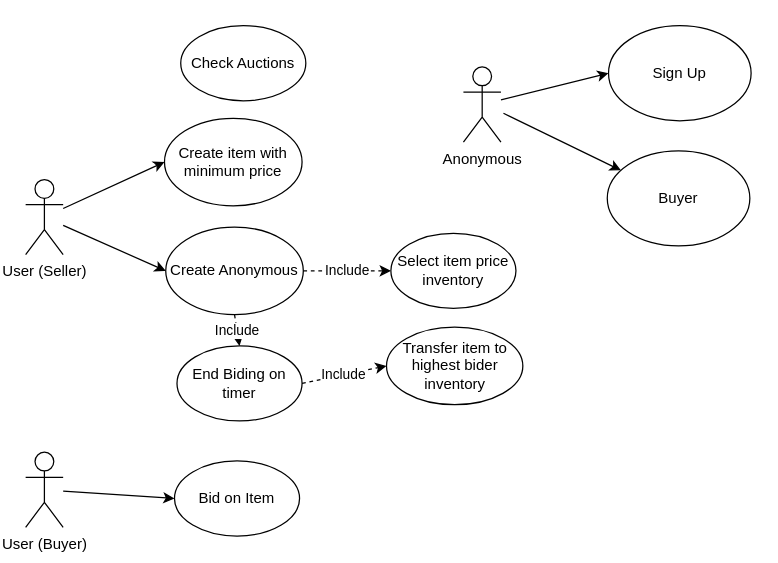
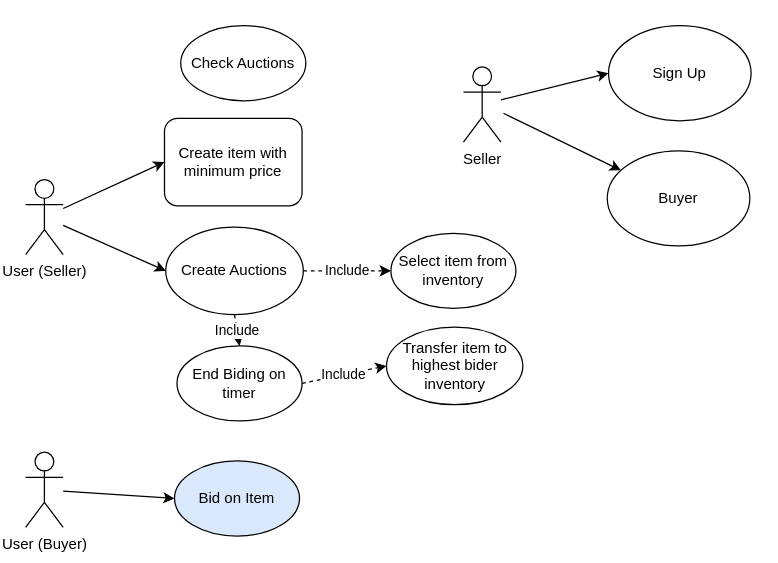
- <mxCell id="19" value="Anonymous" style="shape=umlActor;verticalLabelPosition=bottom;verticalAlign=top;html=1;outlineConnect=0;" parent="1" vertex="1"><mxGeometry x="370" y="53" width="30" height="60" as="geometry" /></mxCell>
+ <mxCell id="19" value="Seller" style="shape=umlActor;verticalLabelPosition=bottom;verticalAlign=top;html=1;outlineConnect=0;" parent="1" vertex="1"><mxGeometry x="370" y="53" width="30" height="60" as="geometry" /></mxCell>
- <mxCell id="11" value="Create item with minimum price" style="ellipse;whiteSpace=wrap;html=1;" parent="1" vertex="1"><mxGeometry x="131" y="94" width="110" height="70" as="geometry" /></mxCell>
+ <mxCell id="11" value="Create item with minimum price" style="whiteSpace=wrap;html=1;rounded=1;" parent="1" vertex="1"><mxGeometry x="131" y="94" width="110" height="70" as="geometry" /></mxCell>
- <mxCell id="2" value="Create Anonymous" style="ellipse;whiteSpace=wrap;html=1;" parent="1" vertex="1"><mxGeometry x="132" y="181" width="110" height="70" as="geometry" /></mxCell>
+ <mxCell id="2" value="Create Auctions" style="ellipse;whiteSpace=wrap;html=1;" parent="1" vertex="1"><mxGeometry x="132" y="181" width="110" height="70" as="geometry" /></mxCell>
- <mxCell id="4" value="Select item price inventory" style="ellipse;whiteSpace=wrap;html=1;" parent="1" vertex="1"><mxGeometry x="312" y="186" width="100" height="60" as="geometry" /></mxCell>
+ <mxCell id="4" value="Select item from inventory" style="ellipse;whiteSpace=wrap;html=1;" parent="1" vertex="1"><mxGeometry x="312" y="186" width="100" height="60" as="geometry" /></mxCell>
- <mxCell id="6" value="Bid on Item" style="ellipse;whiteSpace=wrap;html=1;" parent="1" vertex="1"><mxGeometry x="139" y="368" width="100" height="60" as="geometry" /></mxCell>
+ <mxCell id="6" value="Bid on Item" style="ellipse;whiteSpace=wrap;html=1;fillColor=#dae8fc;" parent="1" vertex="1"><mxGeometry x="139" y="368" width="100" height="60" as="geometry" /></mxCell>
